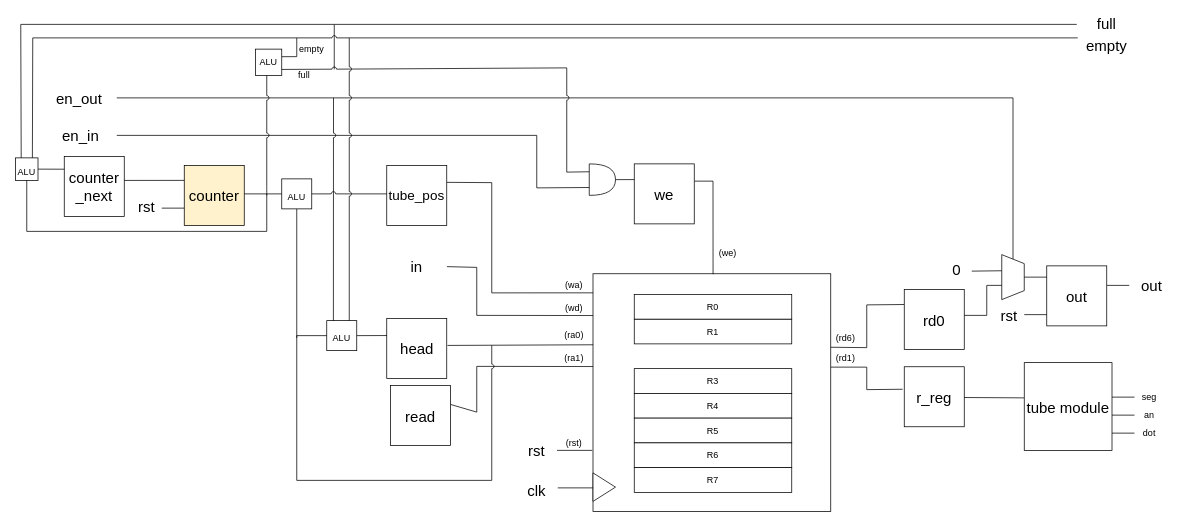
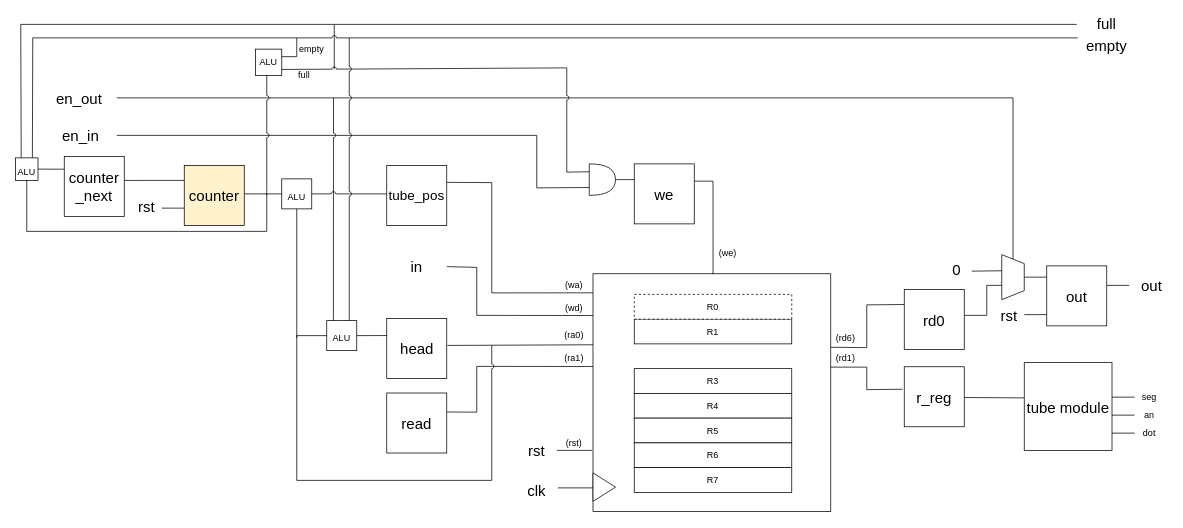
- <mxCell id="88" value="R0" style="rounded=0;whiteSpace=wrap;html=1;" vertex="1" parent="1"><mxGeometry x="845" y="392" width="210" height="33" as="geometry" /></mxCell>
+ <mxCell id="88" value="R0" style="rounded=0;whiteSpace=wrap;html=1;dashed=1;" vertex="1" parent="1"><mxGeometry x="845" y="392" width="210" height="33" as="geometry" /></mxCell>
- <mxCell id="29" value="&lt;font style=&quot;font-size: 20px&quot;&gt;read&lt;/font&gt;" style="whiteSpace=wrap;html=1;aspect=fixed;fontSize=12;" parent="1" vertex="1"><mxGeometry x="520" y="513.5" width="80" height="80" as="geometry" /></mxCell>
+ <mxCell id="29" value="&lt;font style=&quot;font-size: 20px&quot;&gt;read&lt;/font&gt;" style="whiteSpace=wrap;html=1;aspect=fixed;fontSize=12;" parent="1" vertex="1"><mxGeometry x="515" y="523.5" width="80" height="80" as="geometry" /></mxCell>
